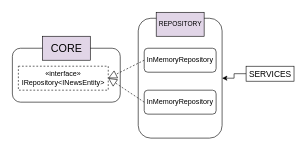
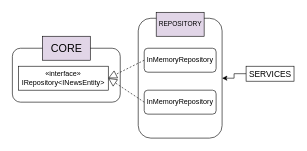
- <mxCell id="6" value="«interface»&lt;br style=&quot;padding: 0px ; margin: 0px&quot;&gt;IRepository&amp;lt;INewsEntity&amp;gt;" style="rounded=0;whiteSpace=wrap;html=1;dashed=1;" vertex="1" parent="1"><mxGeometry x="30" y="110" width="150" height="40" as="geometry" /></mxCell>
+ <mxCell id="6" value="«interface»&lt;br style=&quot;padding: 0px ; margin: 0px&quot;&gt;IRepository&amp;lt;INewsEntity&amp;gt;" style="rounded=0;whiteSpace=wrap;html=1;" vertex="1" parent="1"><mxGeometry x="30" y="110" width="150" height="40" as="geometry" /></mxCell>
